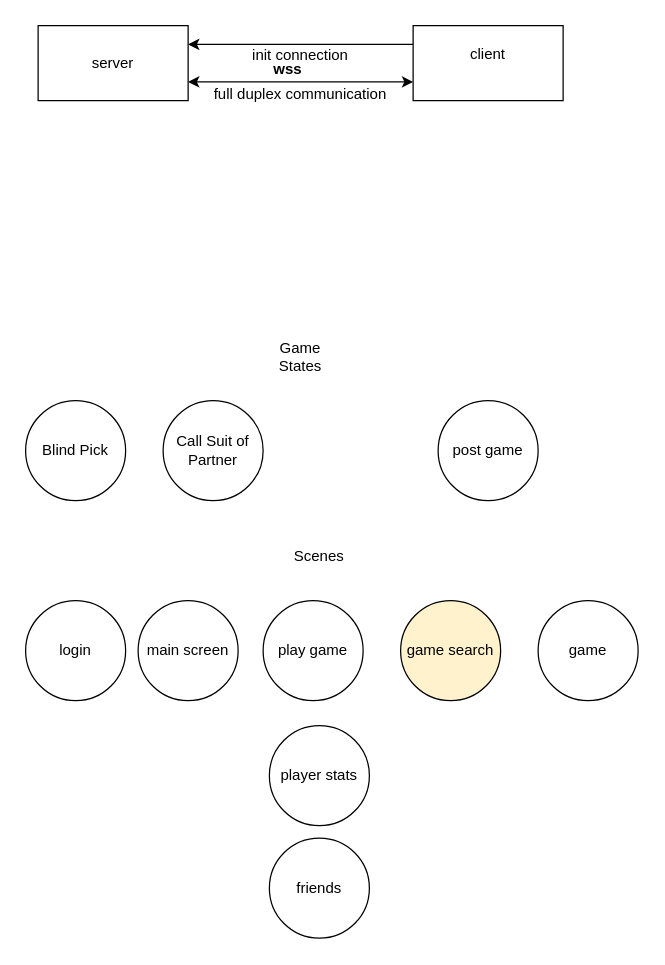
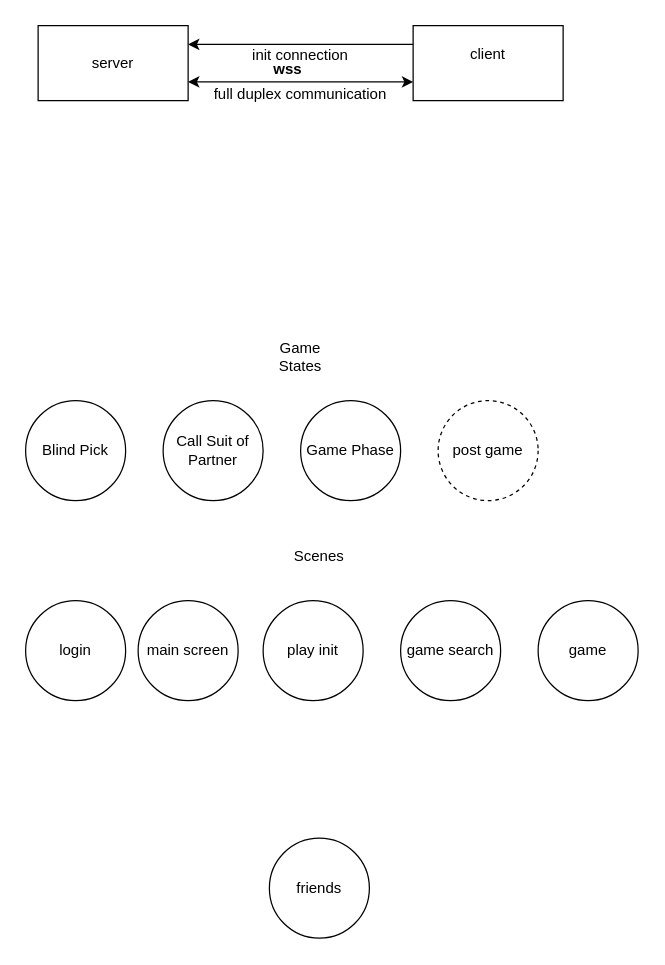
+ <mxCell id="9" value="Game Phase" style="ellipse;whiteSpace=wrap;html=1;aspect=fixed;" vertex="1" parent="1"><mxGeometry x="240" y="320" width="80" height="80" as="geometry" /></mxCell>
- <mxCell id="8" value="post game" style="ellipse;whiteSpace=wrap;html=1;aspect=fixed;" vertex="1" parent="1"><mxGeometry x="350" y="320" width="80" height="80" as="geometry" /></mxCell>
+ <mxCell id="8" value="post game" style="ellipse;whiteSpace=wrap;html=1;aspect=fixed;dashed=1;" vertex="1" parent="1"><mxGeometry x="350" y="320" width="80" height="80" as="geometry" /></mxCell>
- <mxCell id="13" value="play game" style="ellipse;whiteSpace=wrap;html=1;aspect=fixed;" vertex="1" parent="10"><mxGeometry x="190" y="60" width="80" height="80" as="geometry" /></mxCell>
+ <mxCell id="13" value="play init" style="ellipse;whiteSpace=wrap;html=1;aspect=fixed;" vertex="1" parent="10"><mxGeometry x="190" y="60" width="80" height="80" as="geometry" /></mxCell>
- <mxCell id="16" value="game search" style="ellipse;whiteSpace=wrap;html=1;aspect=fixed;fillColor=#fff2cc;" vertex="1" parent="10"><mxGeometry x="300" y="60" width="80" height="80" as="geometry" /></mxCell>
+ <mxCell id="16" value="game search" style="ellipse;whiteSpace=wrap;html=1;aspect=fixed;" vertex="1" parent="10"><mxGeometry x="300" y="60" width="80" height="80" as="geometry" /></mxCell>
- <mxCell id="14" value="player stats" style="ellipse;whiteSpace=wrap;html=1;aspect=fixed;" vertex="1" parent="10"><mxGeometry x="195" y="160" width="80" height="80" as="geometry" /></mxCell>
